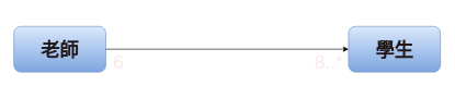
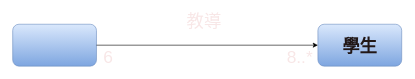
+ <mxCell id="11" value="&lt;font color=&quot;#f8e7e7&quot;&gt;教導&lt;/font&gt;" style="text;strokeColor=none;align=center;fillColor=none;html=1;verticalAlign=middle;whiteSpace=wrap;rounded=0;fontSize=29;fontColor=#211717;" vertex="1" parent="1"><mxGeometry x="310" y="20" width="60" height="30" as="geometry" /></mxCell>
- <mxCell id="4" value="&lt;font style=&quot;font-size: 29px;&quot;&gt;老師&lt;/font&gt;" style="text;strokeColor=none;align=center;fillColor=none;html=1;verticalAlign=middle;whiteSpace=wrap;rounded=0;fontColor=#211717;fontStyle=1;fontSize=29;" vertex="1" parent="2"><mxGeometry x="35" y="19.833" width="70" height="35" as="geometry" /></mxCell>
